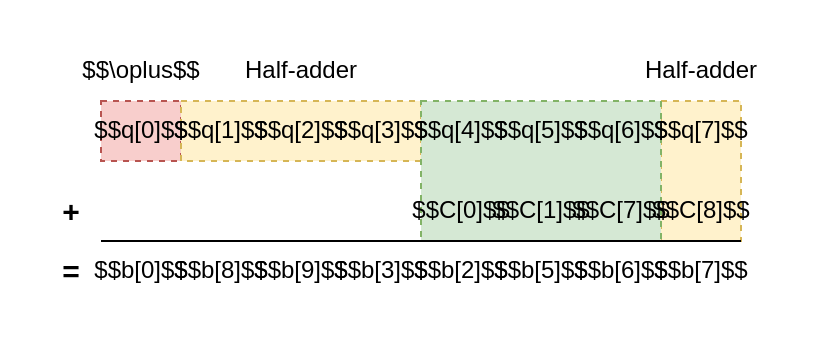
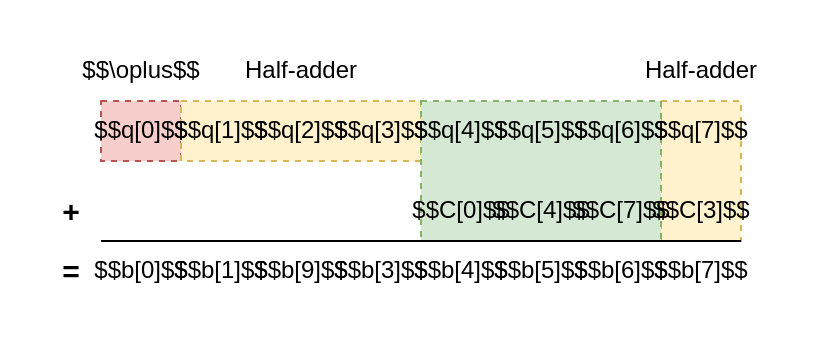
- <mxCell id="17" value="$$C[1]$$" style="text;html=1;align=center;verticalAlign=middle;resizable=0;points=[];autosize=1;strokeColor=none;fillColor=none;" vertex="1" parent="1"><mxGeometry x="235" y="90" width="70" height="30" as="geometry" /></mxCell>
+ <mxCell id="17" value="$$C[4]$$" style="text;html=1;align=center;verticalAlign=middle;resizable=0;points=[];autosize=1;strokeColor=none;fillColor=none;" vertex="1" parent="1"><mxGeometry x="235" y="90" width="70" height="30" as="geometry" /></mxCell>
- <mxCell id="19" value="$$C[8]$$" style="text;html=1;align=center;verticalAlign=middle;resizable=0;points=[];autosize=1;strokeColor=none;fillColor=none;" vertex="1" parent="1"><mxGeometry x="315" y="90" width="70" height="30" as="geometry" /></mxCell>
+ <mxCell id="19" value="$$C[3]$$" style="text;html=1;align=center;verticalAlign=middle;resizable=0;points=[];autosize=1;strokeColor=none;fillColor=none;" vertex="1" parent="1"><mxGeometry x="315" y="90" width="70" height="30" as="geometry" /></mxCell>
- <mxCell id="3" value="$$b[8]$$" style="text;html=1;align=center;verticalAlign=middle;resizable=0;points=[];autosize=1;strokeColor=none;fillColor=none;" vertex="1" parent="1"><mxGeometry x="75" y="120" width="70" height="30" as="geometry" /></mxCell>
+ <mxCell id="3" value="$$b[1]$$" style="text;html=1;align=center;verticalAlign=middle;resizable=0;points=[];autosize=1;strokeColor=none;fillColor=none;" vertex="1" parent="1"><mxGeometry x="75" y="120" width="70" height="30" as="geometry" /></mxCell>
- <mxCell id="28" value="$$b[2]$$" style="text;html=1;align=center;verticalAlign=middle;resizable=0;points=[];autosize=1;strokeColor=none;fillColor=none;" vertex="1" parent="1"><mxGeometry x="195" y="120" width="70" height="30" as="geometry" /></mxCell>
+ <mxCell id="28" value="$$b[4]$$" style="text;html=1;align=center;verticalAlign=middle;resizable=0;points=[];autosize=1;strokeColor=none;fillColor=none;" vertex="1" parent="1"><mxGeometry x="195" y="120" width="70" height="30" as="geometry" /></mxCell>
